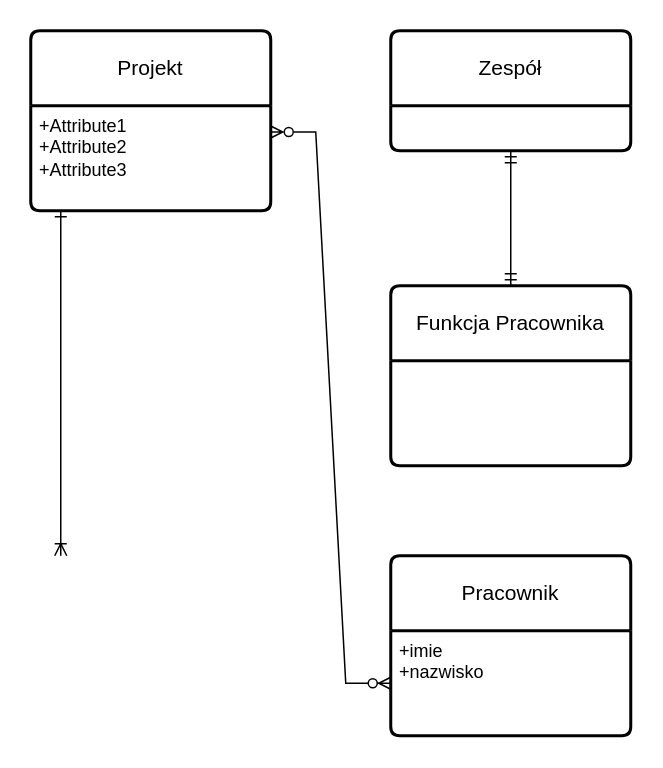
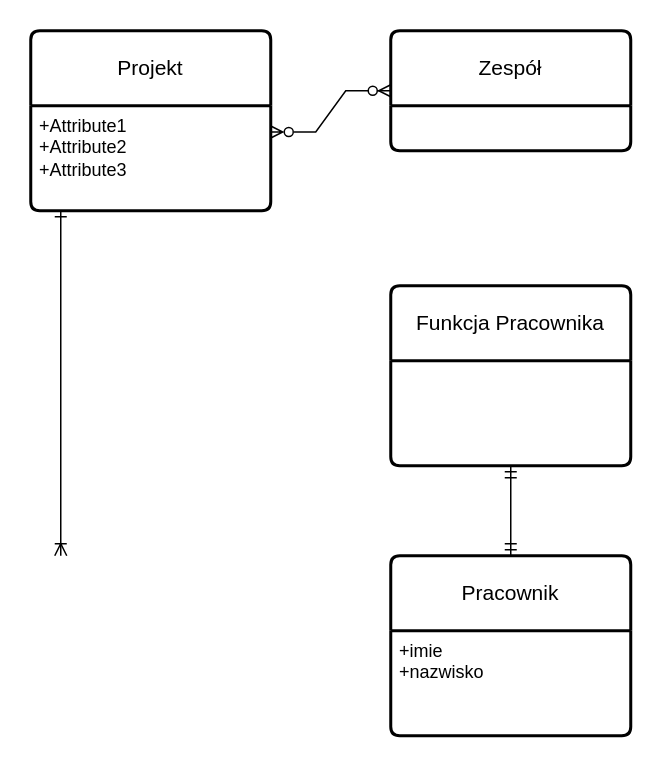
- <mxCell id="11" value="" style="fontSize=12;html=1;endArrow=ERmandOne;startArrow=ERmandOne;rounded=0;entryX=0.5;entryY=1;entryDx=0;entryDy=0;exitX=0.5;exitY=0;exitDx=0;exitDy=0;" edge="1" parent="1" source="9" target="4"><mxGeometry width="100" height="100" relative="1" as="geometry"><mxPoint x="150" y="190" as="sourcePoint" /><mxPoint x="250" y="90" as="targetPoint" /></mxGeometry></mxCell>
- <mxCell id="7" value="" style="edgeStyle=entityRelationEdgeStyle;fontSize=12;html=1;endArrow=ERzeroToMany;startArrow=ERzeroToMany;rounded=0;exitX=1;exitY=0.25;exitDx=0;exitDy=0;startFill=0;" edge="1" parent="1" source="3" target="6"><mxGeometry width="100" height="100" relative="1" as="geometry"><mxPoint x="150" y="190" as="sourcePoint" /><mxPoint x="300" y="108" as="targetPoint" /></mxGeometry></mxCell>
+ <mxCell id="7" value="" style="edgeStyle=entityRelationEdgeStyle;fontSize=12;html=1;endArrow=ERzeroToMany;startArrow=ERzeroToMany;rounded=0;exitX=1;exitY=0.25;exitDx=0;exitDy=0;startFill=0;entryX=0;entryY=0.5;entryDx=0;entryDy=0;" edge="1" parent="1" source="3" target="4"><mxGeometry width="100" height="100" relative="1" as="geometry"><mxPoint x="150" y="190" as="sourcePoint" /><mxPoint x="300" y="108" as="targetPoint" /></mxGeometry></mxCell>
+ <mxCell id="10" value="" style="fontSize=12;html=1;endArrow=ERmandOne;startArrow=ERmandOne;rounded=0;entryX=0.5;entryY=1;entryDx=0;entryDy=0;exitX=0.5;exitY=0;exitDx=0;exitDy=0;" edge="1" parent="1" source="5" target="9"><mxGeometry width="100" height="100" relative="1" as="geometry"><mxPoint x="180" y="425" as="sourcePoint" /><mxPoint x="280" y="325" as="targetPoint" /></mxGeometry></mxCell>
